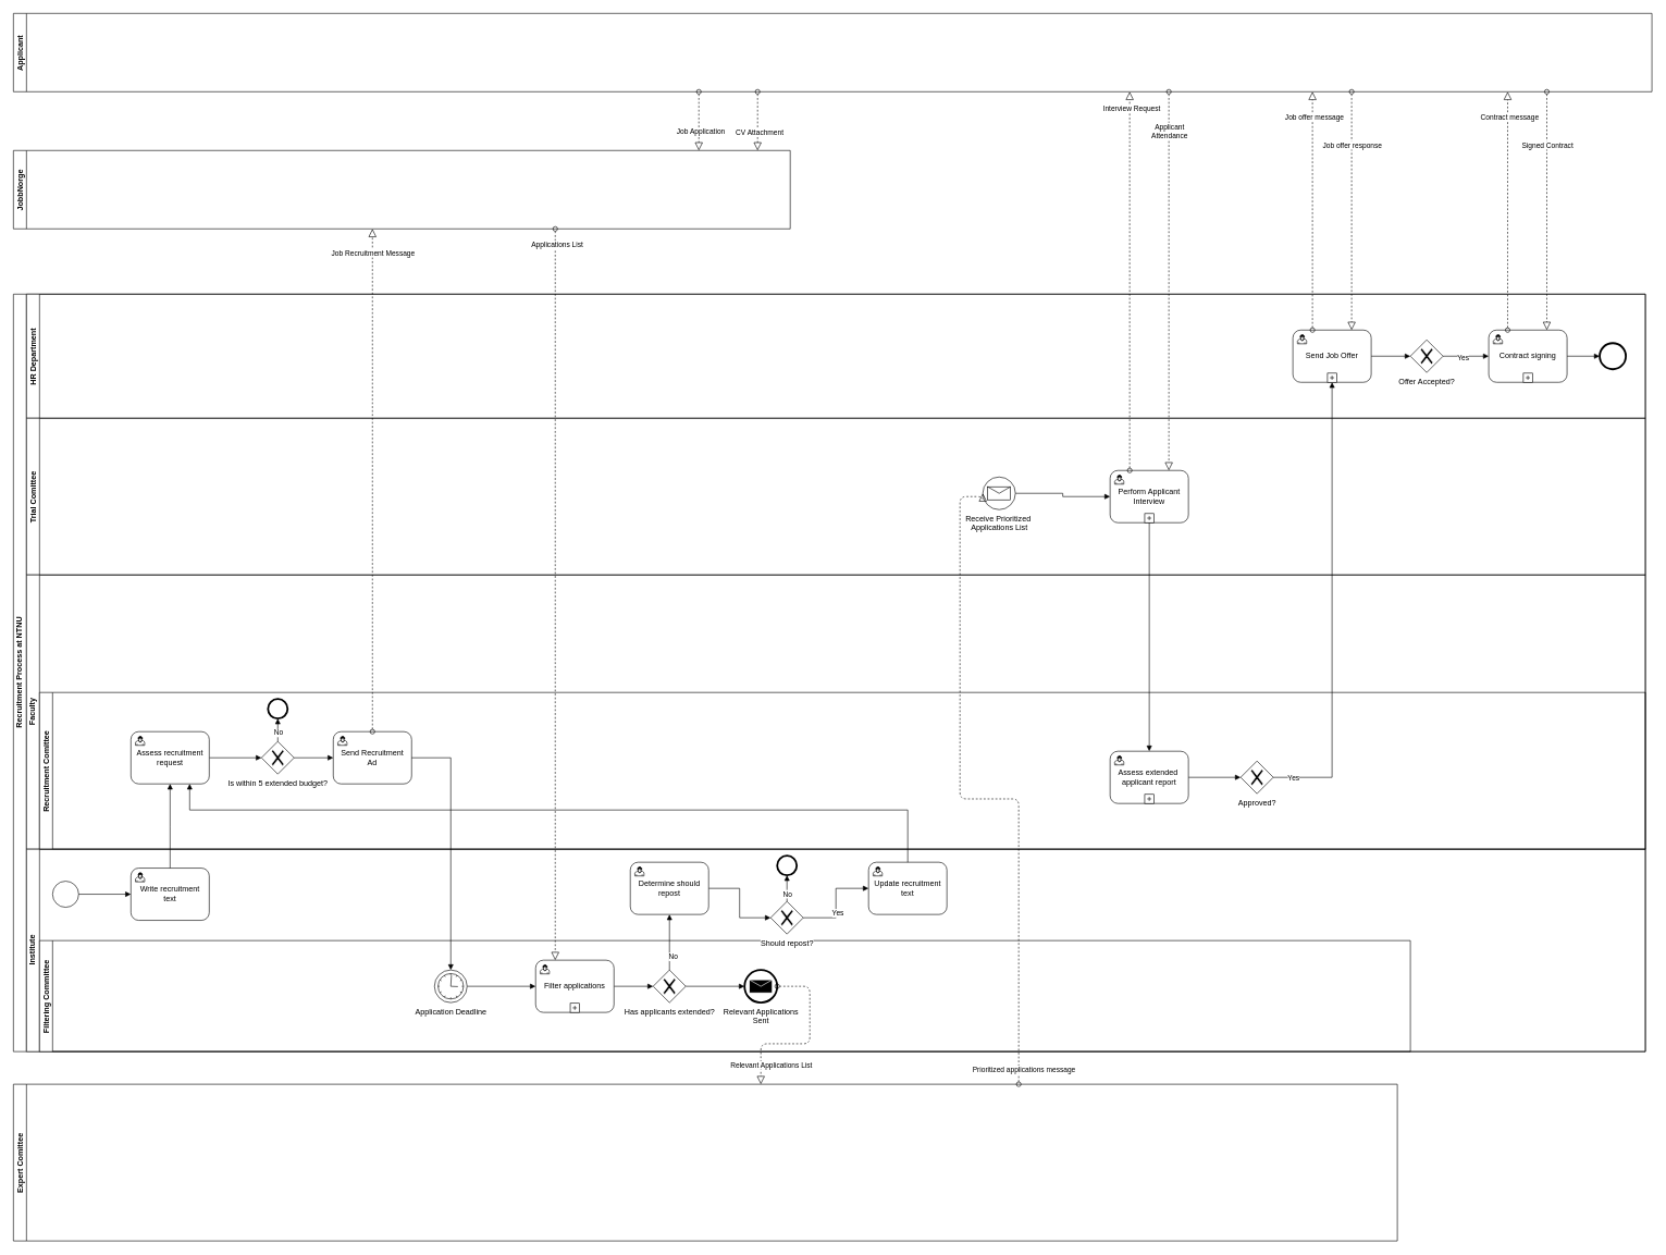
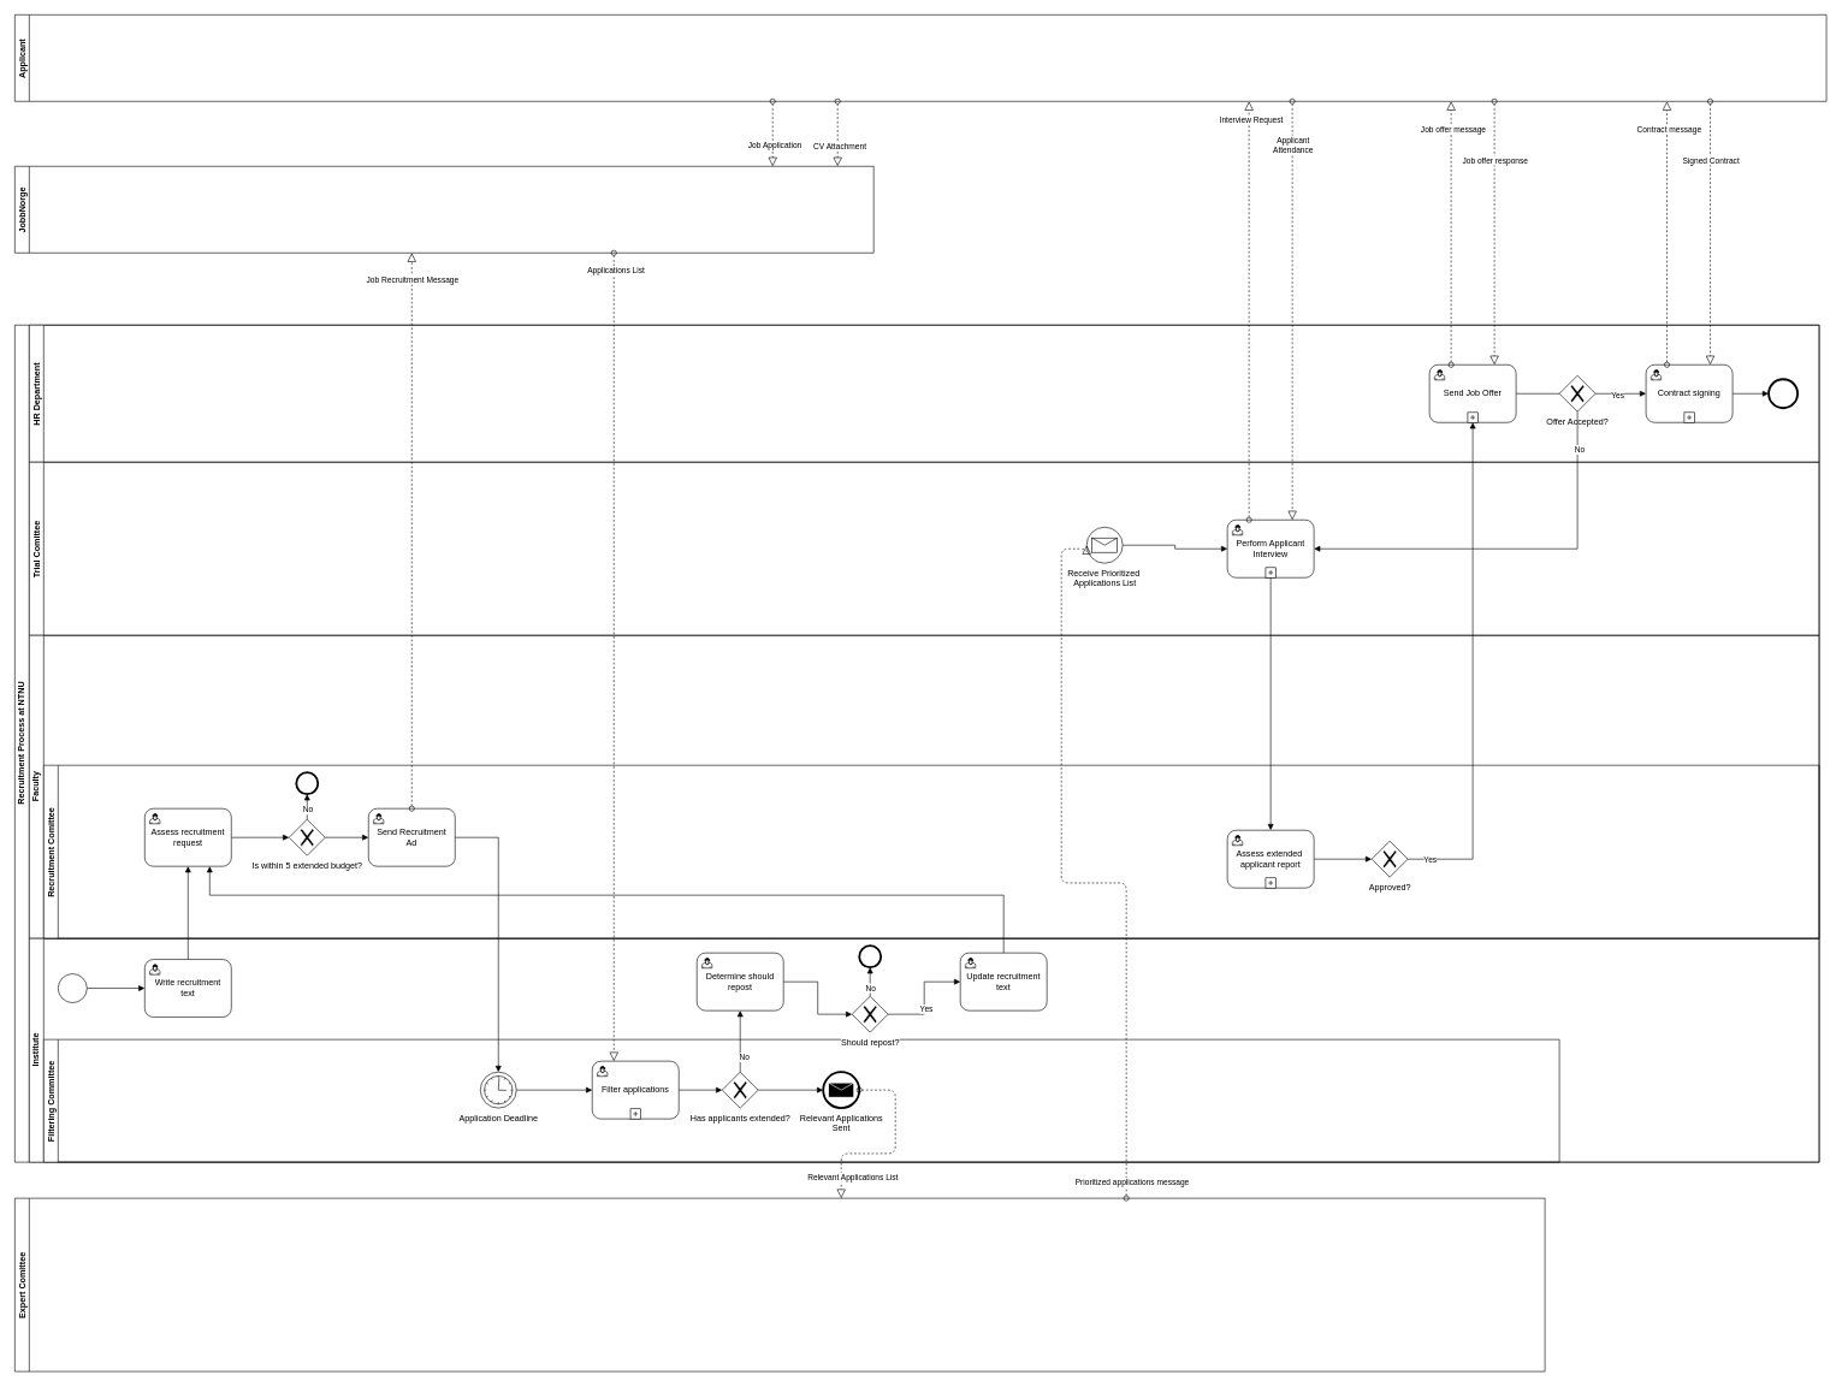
- <mxCell id="4" style="edgeStyle=orthogonalEdgeStyle;rounded=0;orthogonalLoop=1;jettySize=auto;html=1;entryX=0;entryY=0.5;entryDx=0;entryDy=0;endArrow=block;endFill=1;" edge="1" parent="3" source="5" target="8"><mxGeometry relative="1" as="geometry" /></mxCell>
+ <mxCell id="4" style="edgeStyle=orthogonalEdgeStyle;rounded=0;orthogonalLoop=1;jettySize=auto;html=1;entryX=0;entryY=0.5;entryDx=0;entryDy=0;endArrow=none;endFill=1;" edge="1" parent="3" source="5" target="8"><mxGeometry relative="1" as="geometry" /></mxCell>
+ <mxCell id="73" style="edgeStyle=orthogonalEdgeStyle;rounded=0;orthogonalLoop=1;jettySize=auto;html=1;entryX=1;entryY=0.5;entryDx=0;entryDy=0;endArrow=block;endFill=1;" edge="1" parent="2" source="8" target="19"><mxGeometry relative="1" as="geometry"><Array as="points"><mxPoint x="2165" y="310" /></Array></mxGeometry></mxCell>
+ <mxCell id="74" value="No" style="edgeLabel;html=1;align=center;verticalAlign=middle;resizable=0;points=[];" vertex="1" connectable="0" parent="73"><mxGeometry x="-0.81" y="2" relative="1" as="geometry"><mxPoint y="-1" as="offset" /></mxGeometry></mxCell>
